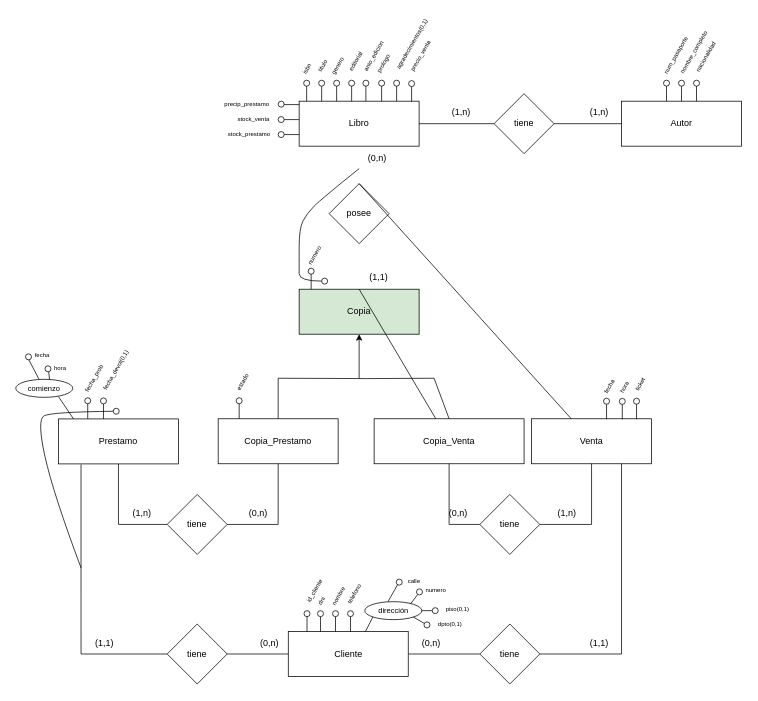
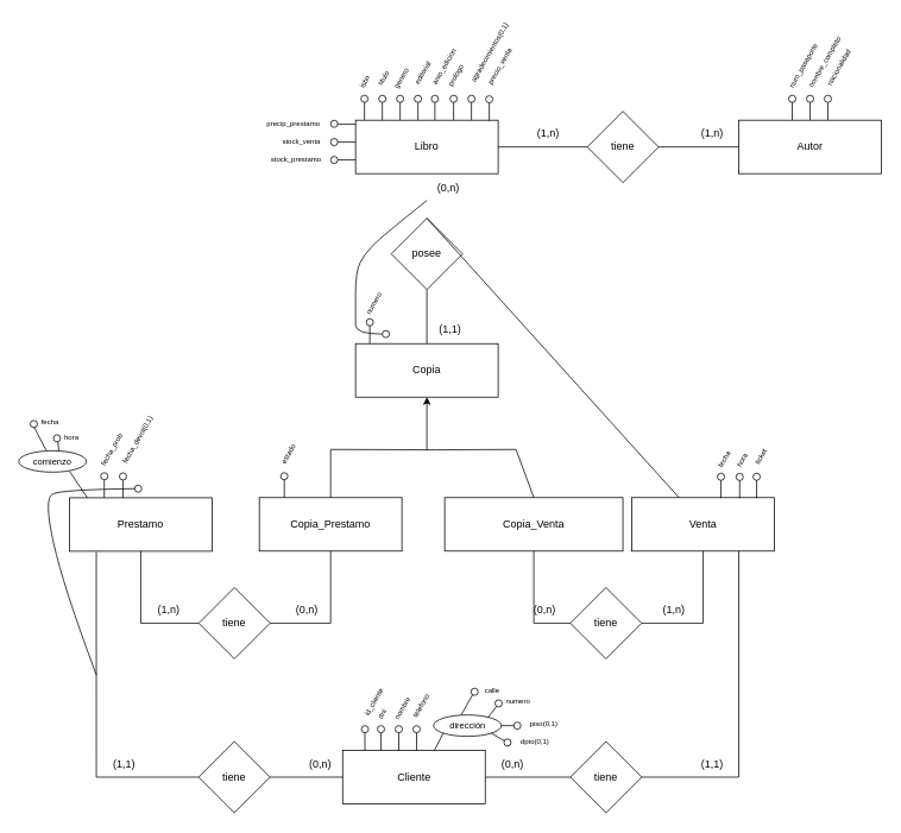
- <mxCell id="5" value="Copia" style="rounded=0;whiteSpace=wrap;html=1;fillColor=#d5e8d4;" parent="1" vertex="1"><mxGeometry x="398" y="362.26" width="160" height="60" as="geometry" /></mxCell>
+ <mxCell id="5" value="Copia" style="rounded=0;whiteSpace=wrap;html=1;" parent="1" vertex="1"><mxGeometry x="398" y="362.26" width="160" height="60" as="geometry" /></mxCell>
- <mxCell id="58" value="" style="endArrow=none;html=1;rounded=0;exitX=0.5;exitY=0;exitDx=0;exitDy=0;" parent="1" source="5" target="6" edge="1"><mxGeometry width="50" height="50" relative="1" as="geometry"><mxPoint x="478" y="361.46" as="sourcePoint" /><mxPoint x="618" y="351.46" as="targetPoint" /></mxGeometry></mxCell>
+ <mxCell id="58" value="" style="endArrow=none;html=1;rounded=0;entryX=0.5;entryY=1;entryDx=0;entryDy=0;exitX=0.5;exitY=0;exitDx=0;exitDy=0;" parent="1" source="5" target="56" edge="1"><mxGeometry width="50" height="50" relative="1" as="geometry"><mxPoint x="478" y="361.46" as="sourcePoint" /><mxPoint x="618" y="351.46" as="targetPoint" /></mxGeometry></mxCell>
